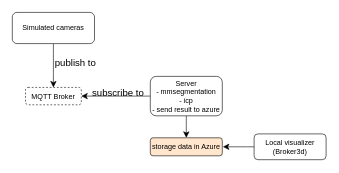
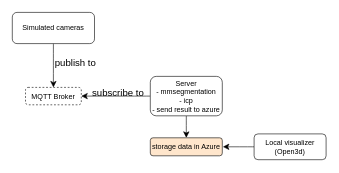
- <mxCell id="12" value="&lt;div&gt;Local visualizer&lt;/div&gt;&lt;div&gt;(Broker3d)&lt;br&gt;&lt;/div&gt;" style="rounded=1;whiteSpace=wrap;html=1;" vertex="1" parent="1"><mxGeometry x="423" y="222.5" width="120" height="43" as="geometry" /></mxCell>
+ <mxCell id="12" value="&lt;div&gt;Local visualizer&lt;/div&gt;&lt;div&gt;(Open3d)&lt;br&gt;&lt;/div&gt;" style="rounded=1;whiteSpace=wrap;html=1;" vertex="1" parent="1"><mxGeometry x="423" y="222.5" width="120" height="43" as="geometry" /></mxCell>
